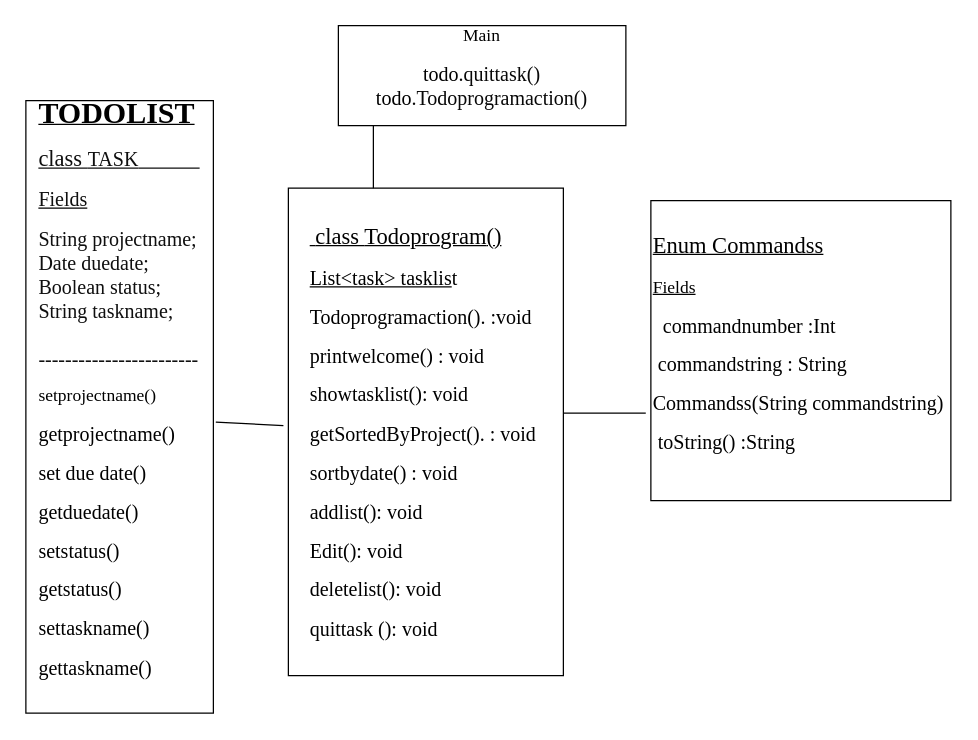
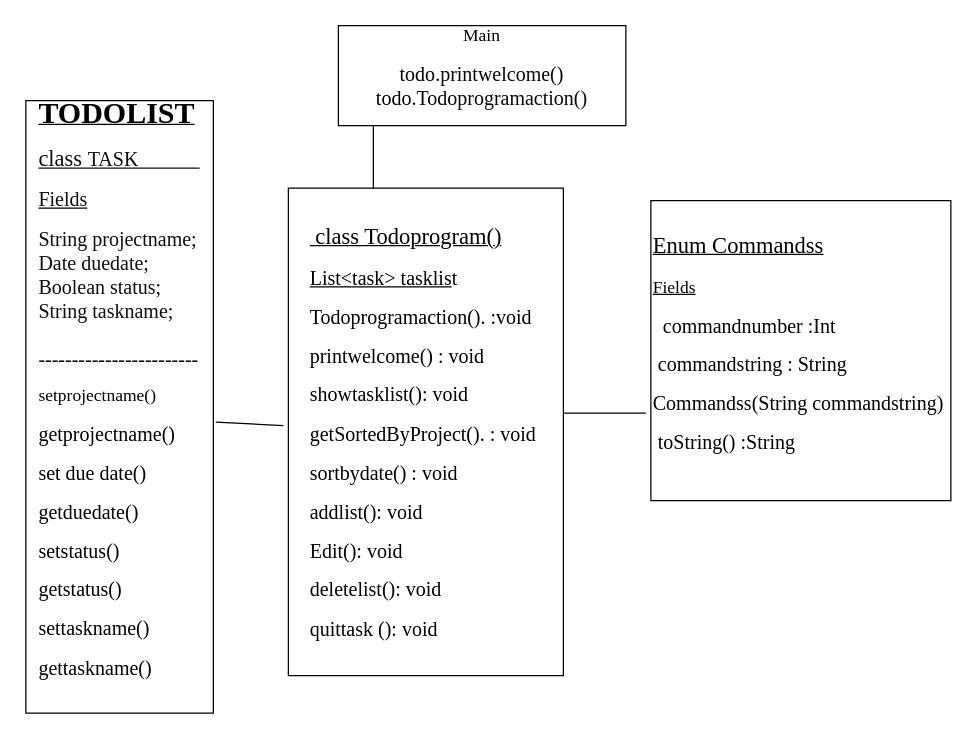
- <mxCell id="6" value="&lt;font style=&quot;font-size: 14px&quot; face=&quot;Times New Roman&quot;&gt;Main&lt;br&gt;&lt;/font&gt;&lt;pre style=&quot;background-color: rgb(255 , 255 , 255) ; color: rgb(8 , 8 , 8)&quot;&gt;&lt;font size=&quot;3&quot; face=&quot;Times New Roman&quot;&gt;&lt;span style=&quot;color: rgb(0 , 0 , 0)&quot;&gt;todo&lt;/span&gt;.quittask()&lt;br&gt;&lt;span style=&quot;color: rgb(0 , 0 , 0)&quot;&gt;todo&lt;/span&gt;.Todoprogramaction()&lt;/font&gt;&lt;/pre&gt;" style="rounded=0;whiteSpace=wrap;html=1;" vertex="1" parent="1"><mxGeometry x="270" y="20" width="230" height="80" as="geometry" /></mxCell>
+ <mxCell id="6" value="&lt;font style=&quot;font-size: 14px&quot; face=&quot;Times New Roman&quot;&gt;Main&lt;br&gt;&lt;/font&gt;&lt;pre style=&quot;background-color: rgb(255 , 255 , 255) ; color: rgb(8 , 8 , 8)&quot;&gt;&lt;font size=&quot;3&quot; face=&quot;Times New Roman&quot;&gt;&lt;span style=&quot;color: rgb(0 , 0 , 0)&quot;&gt;todo&lt;/span&gt;.printwelcome()&lt;br&gt;&lt;span style=&quot;color: rgb(0 , 0 , 0)&quot;&gt;todo&lt;/span&gt;.Todoprogramaction()&lt;/font&gt;&lt;/pre&gt;" style="rounded=0;whiteSpace=wrap;html=1;" vertex="1" parent="1"><mxGeometry x="270" y="20" width="230" height="80" as="geometry" /></mxCell>
